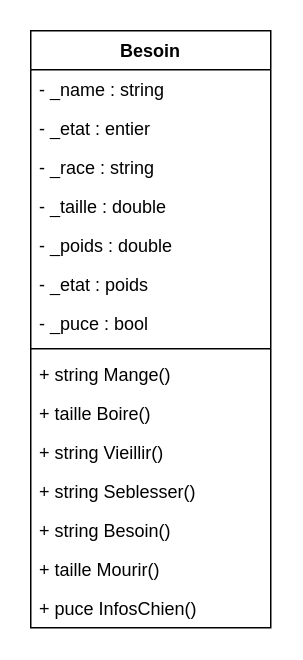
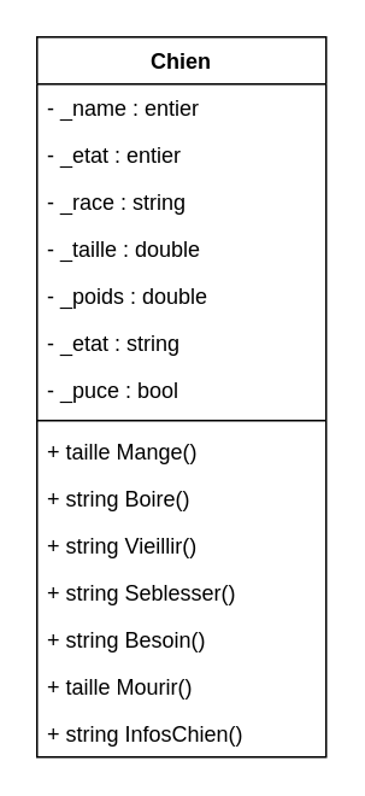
- <mxCell id="2" value="Besoin" style="swimlane;fontStyle=1;align=center;verticalAlign=top;childLayout=stackLayout;horizontal=1;startSize=26;horizontalStack=0;resizeParent=1;resizeParentMax=0;resizeLast=0;collapsible=1;marginBottom=0;whiteSpace=wrap;html=1;" parent="1" vertex="1"><mxGeometry x="20" y="20" width="160" height="398" as="geometry" /></mxCell>
+ <mxCell id="2" value="Chien" style="swimlane;fontStyle=1;align=center;verticalAlign=top;childLayout=stackLayout;horizontal=1;startSize=26;horizontalStack=0;resizeParent=1;resizeParentMax=0;resizeLast=0;collapsible=1;marginBottom=0;whiteSpace=wrap;html=1;" parent="1" vertex="1"><mxGeometry x="20" y="20" width="160" height="398" as="geometry" /></mxCell>
- <mxCell id="3" value="- _name : string" style="text;strokeColor=none;fillColor=none;align=left;verticalAlign=top;spacingLeft=4;spacingRight=4;overflow=hidden;rotatable=0;points=[[0,0.5],[1,0.5]];portConstraint=eastwest;whiteSpace=wrap;html=1;" vertex="1" parent="2"><mxGeometry y="26" width="160" height="26" as="geometry" /></mxCell>
+ <mxCell id="3" value="- _name : entier" style="text;strokeColor=none;fillColor=none;align=left;verticalAlign=top;spacingLeft=4;spacingRight=4;overflow=hidden;rotatable=0;points=[[0,0.5],[1,0.5]];portConstraint=eastwest;whiteSpace=wrap;html=1;" vertex="1" parent="2"><mxGeometry y="26" width="160" height="26" as="geometry" /></mxCell>
- <mxCell id="8" value="- _etat : poids" style="text;strokeColor=none;fillColor=none;align=left;verticalAlign=top;spacingLeft=4;spacingRight=4;overflow=hidden;rotatable=0;points=[[0,0.5],[1,0.5]];portConstraint=eastwest;whiteSpace=wrap;html=1;" parent="2" vertex="1"><mxGeometry y="156" width="160" height="26" as="geometry" /></mxCell>
+ <mxCell id="8" value="- _etat : string" style="text;strokeColor=none;fillColor=none;align=left;verticalAlign=top;spacingLeft=4;spacingRight=4;overflow=hidden;rotatable=0;points=[[0,0.5],[1,0.5]];portConstraint=eastwest;whiteSpace=wrap;html=1;" parent="2" vertex="1"><mxGeometry y="156" width="160" height="26" as="geometry" /></mxCell>
- <mxCell id="11" value="+ string Mange()&amp;nbsp;" style="text;strokeColor=none;fillColor=none;align=left;verticalAlign=top;spacingLeft=4;spacingRight=4;overflow=hidden;rotatable=0;points=[[0,0.5],[1,0.5]];portConstraint=eastwest;whiteSpace=wrap;html=1;" parent="2" vertex="1"><mxGeometry y="216" width="160" height="26" as="geometry" /></mxCell>
+ <mxCell id="11" value="+ taille Mange()&amp;nbsp;" style="text;strokeColor=none;fillColor=none;align=left;verticalAlign=top;spacingLeft=4;spacingRight=4;overflow=hidden;rotatable=0;points=[[0,0.5],[1,0.5]];portConstraint=eastwest;whiteSpace=wrap;html=1;" parent="2" vertex="1"><mxGeometry y="216" width="160" height="26" as="geometry" /></mxCell>
- <mxCell id="12" value="+ taille Boire()" style="text;strokeColor=none;fillColor=none;align=left;verticalAlign=top;spacingLeft=4;spacingRight=4;overflow=hidden;rotatable=0;points=[[0,0.5],[1,0.5]];portConstraint=eastwest;whiteSpace=wrap;html=1;" parent="2" vertex="1"><mxGeometry y="242" width="160" height="26" as="geometry" /></mxCell>
+ <mxCell id="12" value="+ string Boire()" style="text;strokeColor=none;fillColor=none;align=left;verticalAlign=top;spacingLeft=4;spacingRight=4;overflow=hidden;rotatable=0;points=[[0,0.5],[1,0.5]];portConstraint=eastwest;whiteSpace=wrap;html=1;" parent="2" vertex="1"><mxGeometry y="242" width="160" height="26" as="geometry" /></mxCell>
- <mxCell id="17" value="+ puce InfosChien()" style="text;strokeColor=none;fillColor=none;align=left;verticalAlign=top;spacingLeft=4;spacingRight=4;overflow=hidden;rotatable=0;points=[[0,0.5],[1,0.5]];portConstraint=eastwest;whiteSpace=wrap;html=1;" vertex="1" parent="2"><mxGeometry y="372" width="160" height="26" as="geometry" /></mxCell>
+ <mxCell id="17" value="+ string InfosChien()" style="text;strokeColor=none;fillColor=none;align=left;verticalAlign=top;spacingLeft=4;spacingRight=4;overflow=hidden;rotatable=0;points=[[0,0.5],[1,0.5]];portConstraint=eastwest;whiteSpace=wrap;html=1;" vertex="1" parent="2"><mxGeometry y="372" width="160" height="26" as="geometry" /></mxCell>
